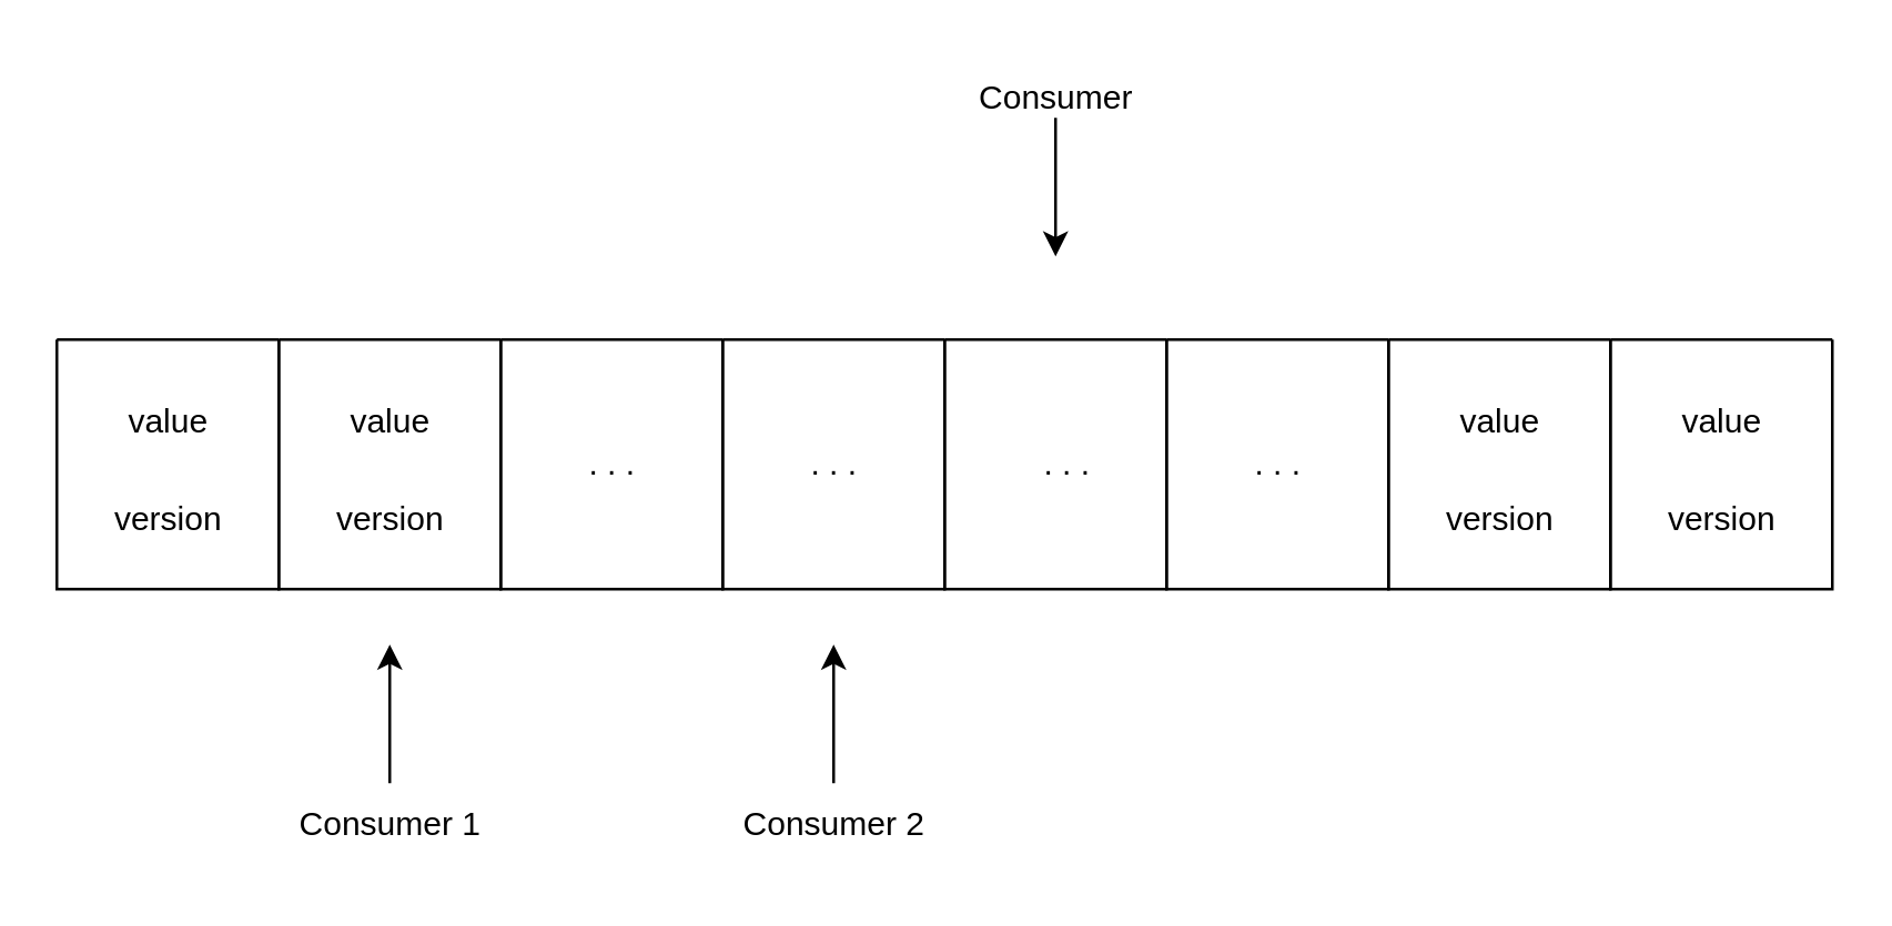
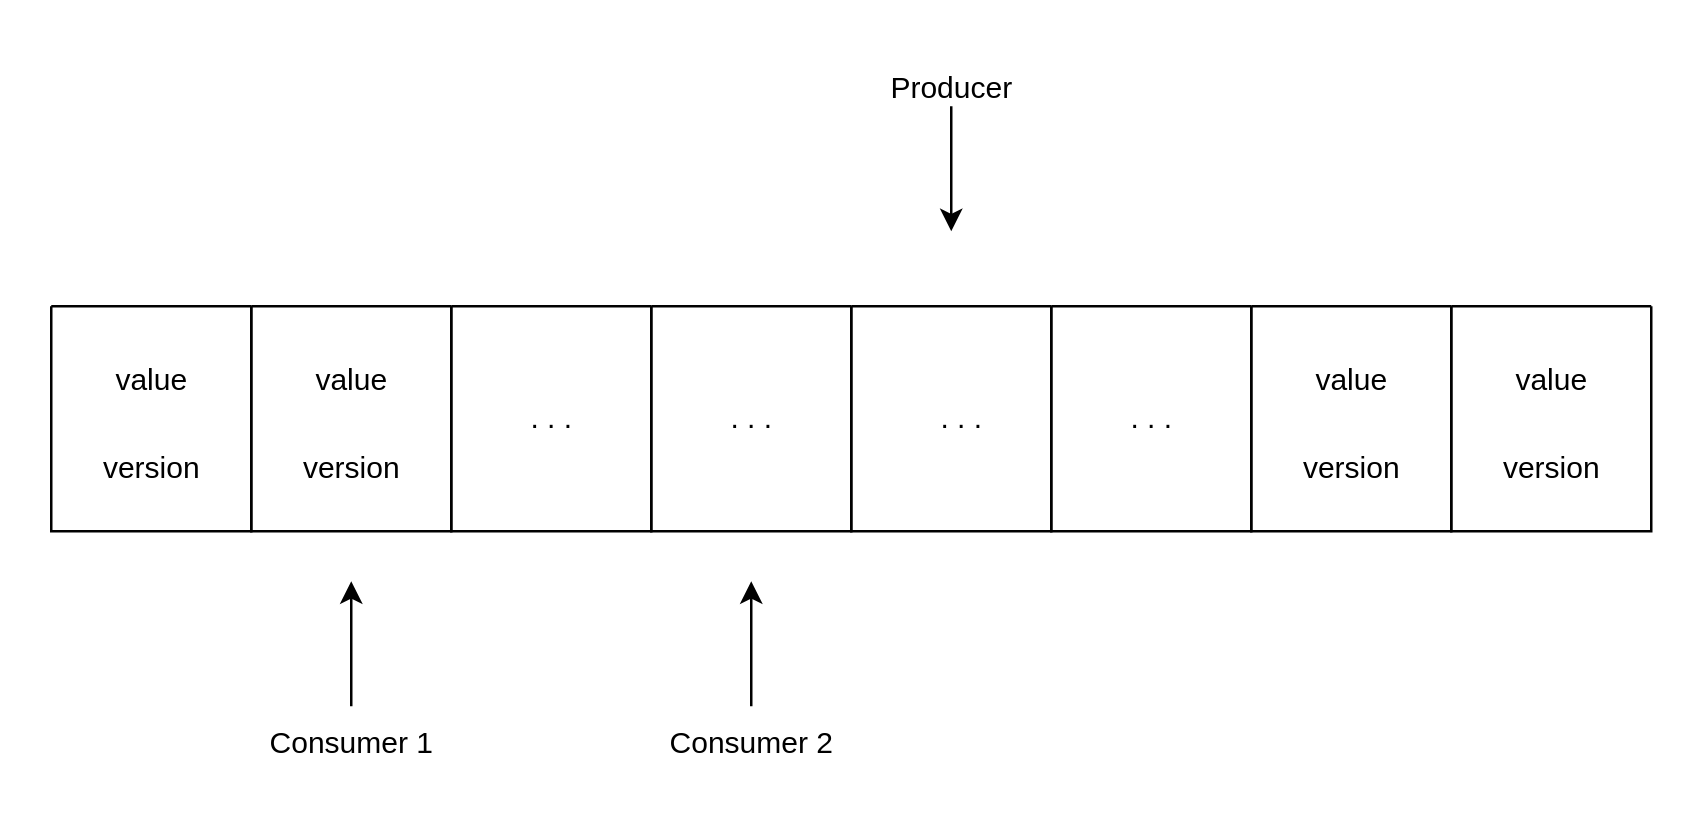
- <mxCell id="23" value="Consumer" style="text;html=1;align=center;verticalAlign=middle;resizable=0;points=[];autosize=1;strokeColor=none;fillColor=none;" vertex="1" parent="1"><mxGeometry x="345" y="20" width="70" height="30" as="geometry" /></mxCell>
+ <mxCell id="23" value="Producer" style="text;html=1;align=center;verticalAlign=middle;resizable=0;points=[];autosize=1;strokeColor=none;fillColor=none;" vertex="1" parent="1"><mxGeometry x="345" y="20" width="70" height="30" as="geometry" /></mxCell>
